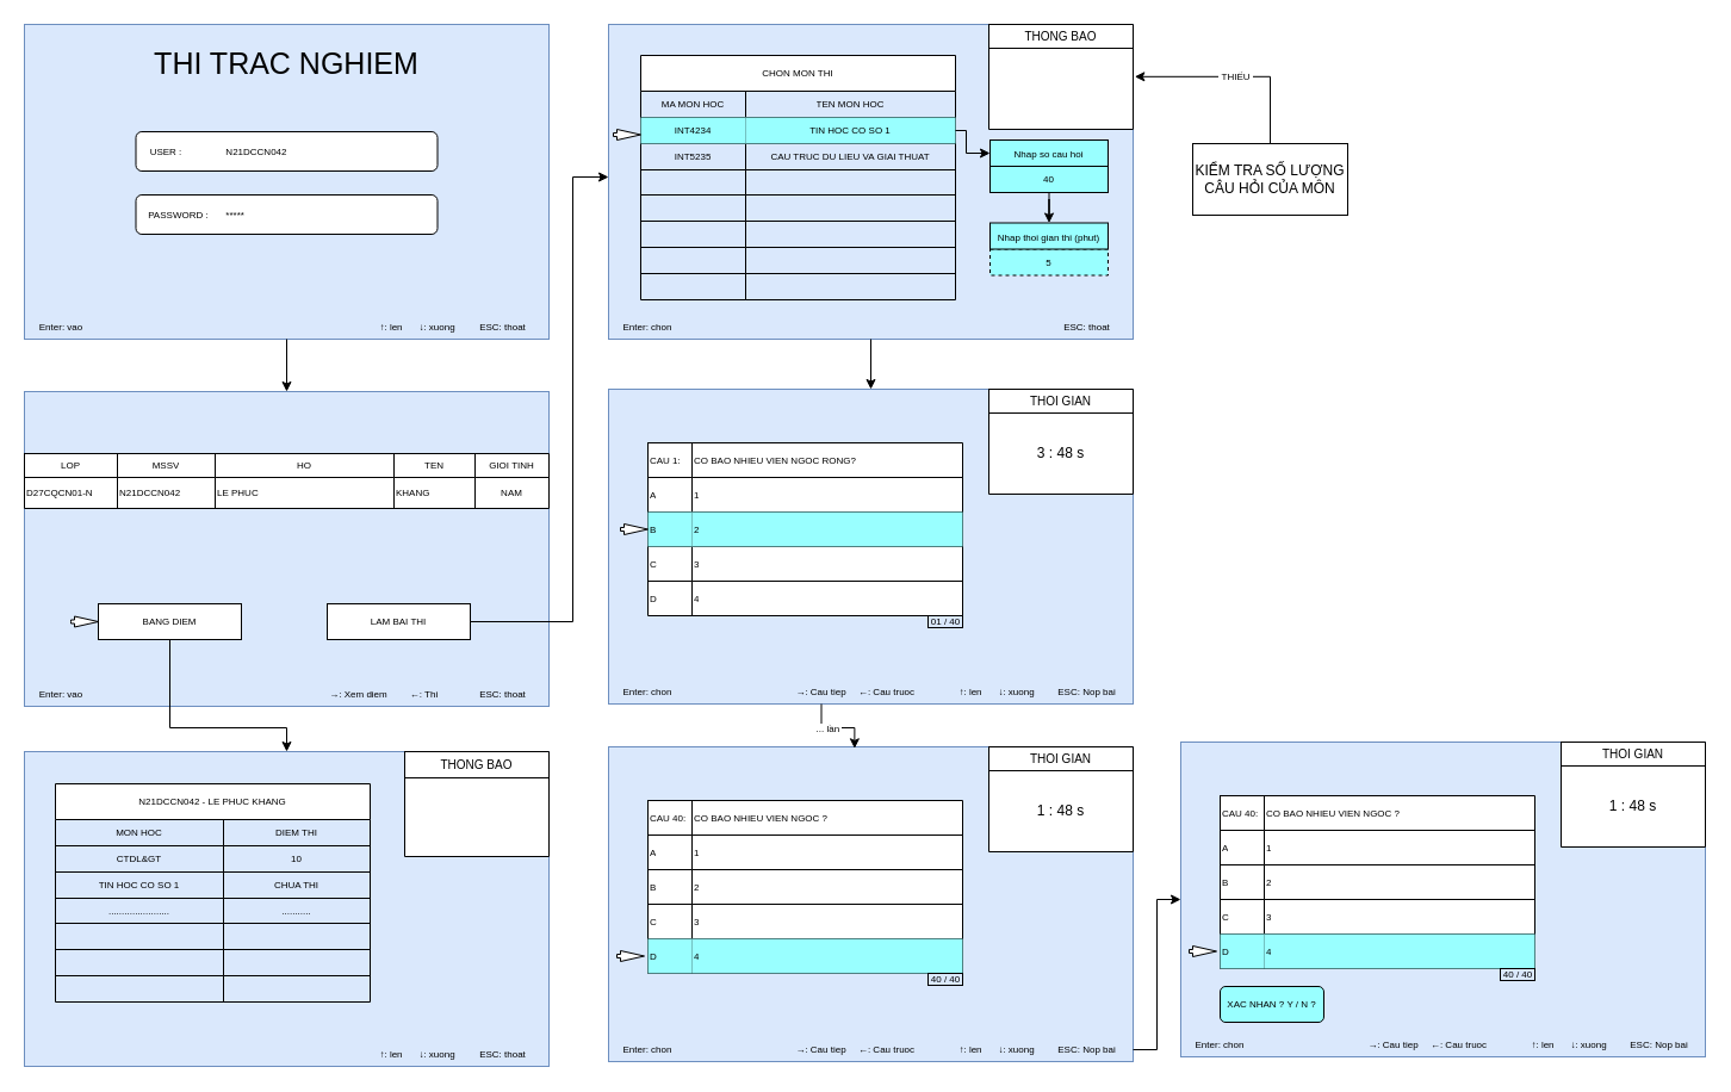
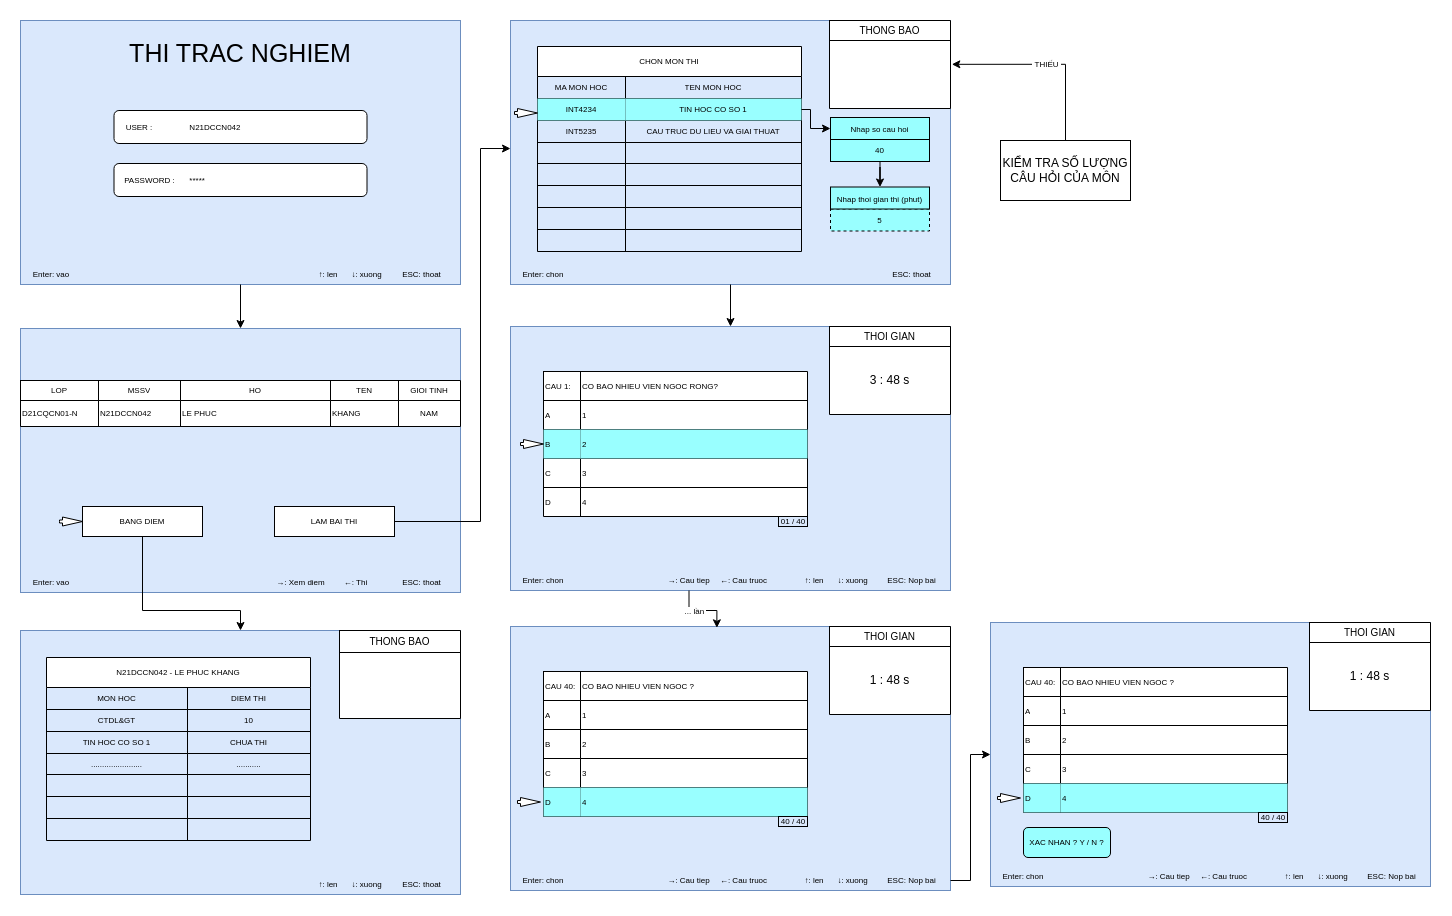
- <mxCell id="118" value="KIỂM TRA SỐ LƯỢNG CÂU HỎI CỦA MÔN" style="rounded=0;whiteSpace=wrap;html=1;" vertex="1" parent="1"><mxGeometry x="1000" y="120" width="130" height="60" as="geometry" /></mxCell>
+ <mxCell id="118" value="KIỂM TRA SỐ LƯỢNG CÂU HỎI CỦA MÔN" style="rounded=0;whiteSpace=wrap;html=1;" vertex="1" parent="1"><mxGeometry x="1000" y="140" width="130" height="60" as="geometry" /></mxCell>
- <mxCell id="31" value="D27CQCN01-N" style="shape=partialRectangle;html=1;whiteSpace=wrap;connectable=0;fillColor=none;top=0;left=0;bottom=0;right=0;overflow=hidden;fontSize=8;align=left;" vertex="1" parent="30"><mxGeometry width="78" height="26" as="geometry" /></mxCell>
+ <mxCell id="31" value="D21CQCN01-N" style="shape=partialRectangle;html=1;whiteSpace=wrap;connectable=0;fillColor=none;top=0;left=0;bottom=0;right=0;overflow=hidden;fontSize=8;align=left;" vertex="1" parent="30"><mxGeometry width="78" height="26" as="geometry" /></mxCell>
